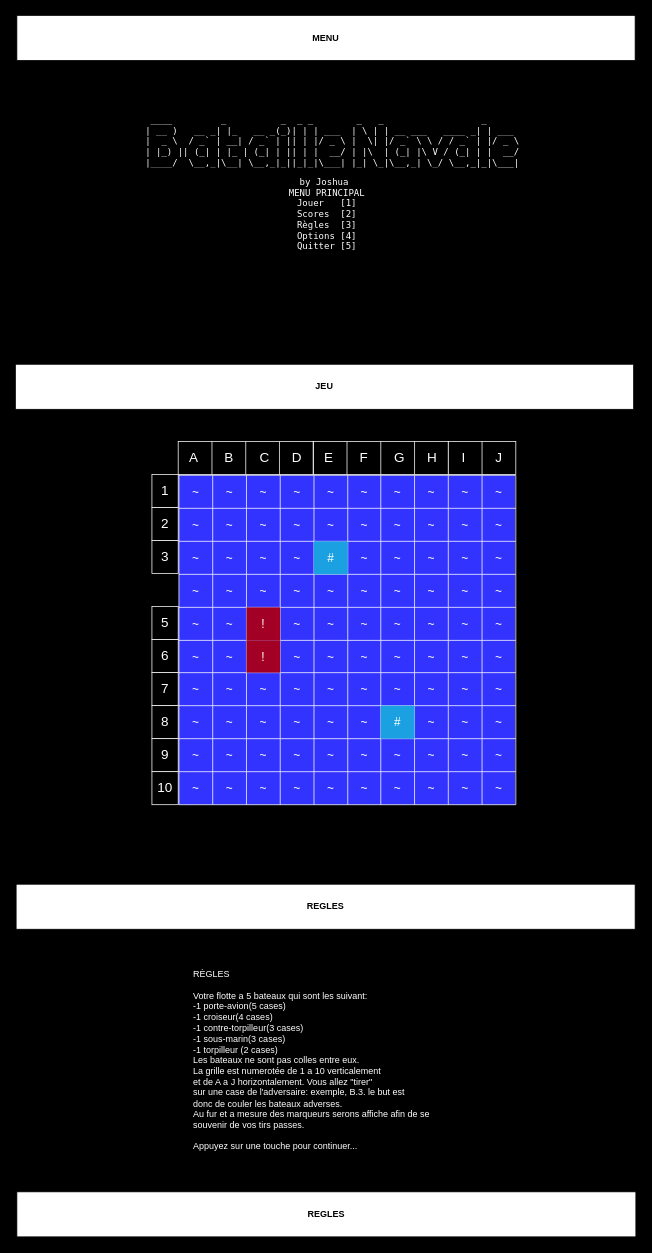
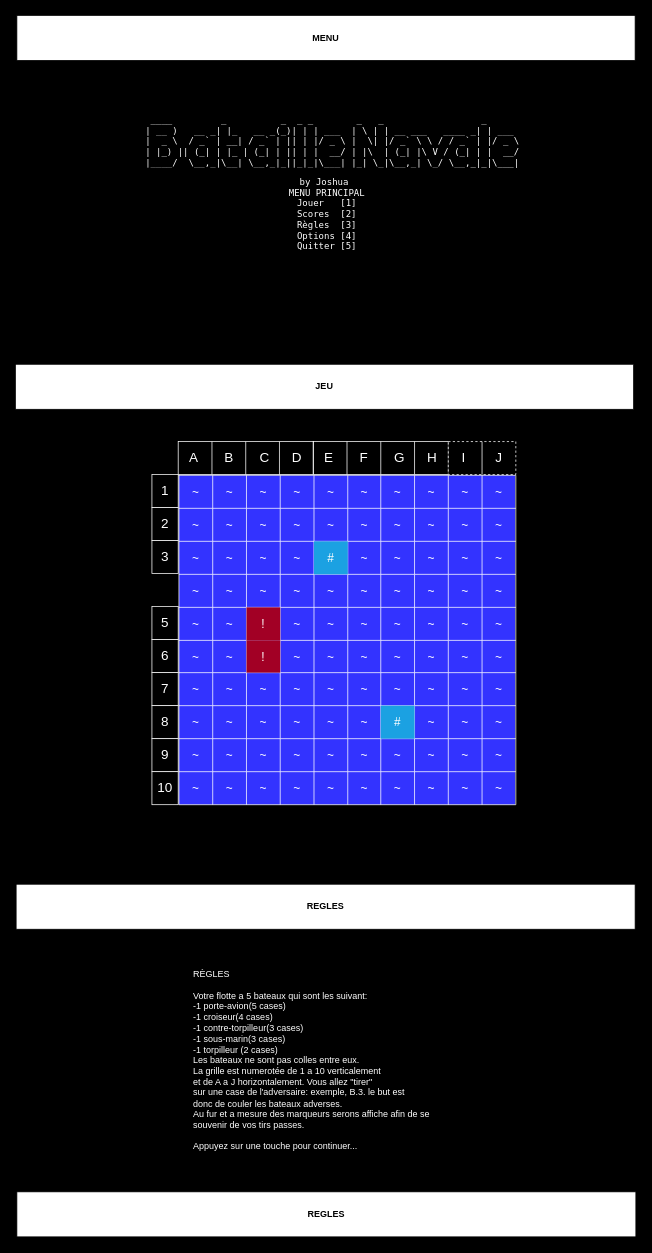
- <mxCell id="15" value="&lt;font style=&quot;font-size: 18px ; background-color: rgb(0 , 0 , 0)&quot; color=&quot;#ffffff&quot;&gt;I&amp;nbsp; &amp;nbsp; &amp;nbsp; &amp;nbsp; J&lt;/font&gt;" style="rounded=0;whiteSpace=wrap;html=1;strokeColor=#FFFFFF;fillColor=#000000;" parent="1" vertex="1"><mxGeometry x="597" y="588" width="90" height="44" as="geometry" /></mxCell>
+ <mxCell id="15" value="&lt;font style=&quot;font-size: 18px ; background-color: rgb(0 , 0 , 0)&quot; color=&quot;#ffffff&quot;&gt;I&amp;nbsp; &amp;nbsp; &amp;nbsp; &amp;nbsp; J&lt;/font&gt;" style="rounded=0;whiteSpace=wrap;html=1;strokeColor=#FFFFFF;fillColor=#000000;dashed=1;" parent="1" vertex="1"><mxGeometry x="597" y="588" width="90" height="44" as="geometry" /></mxCell>
